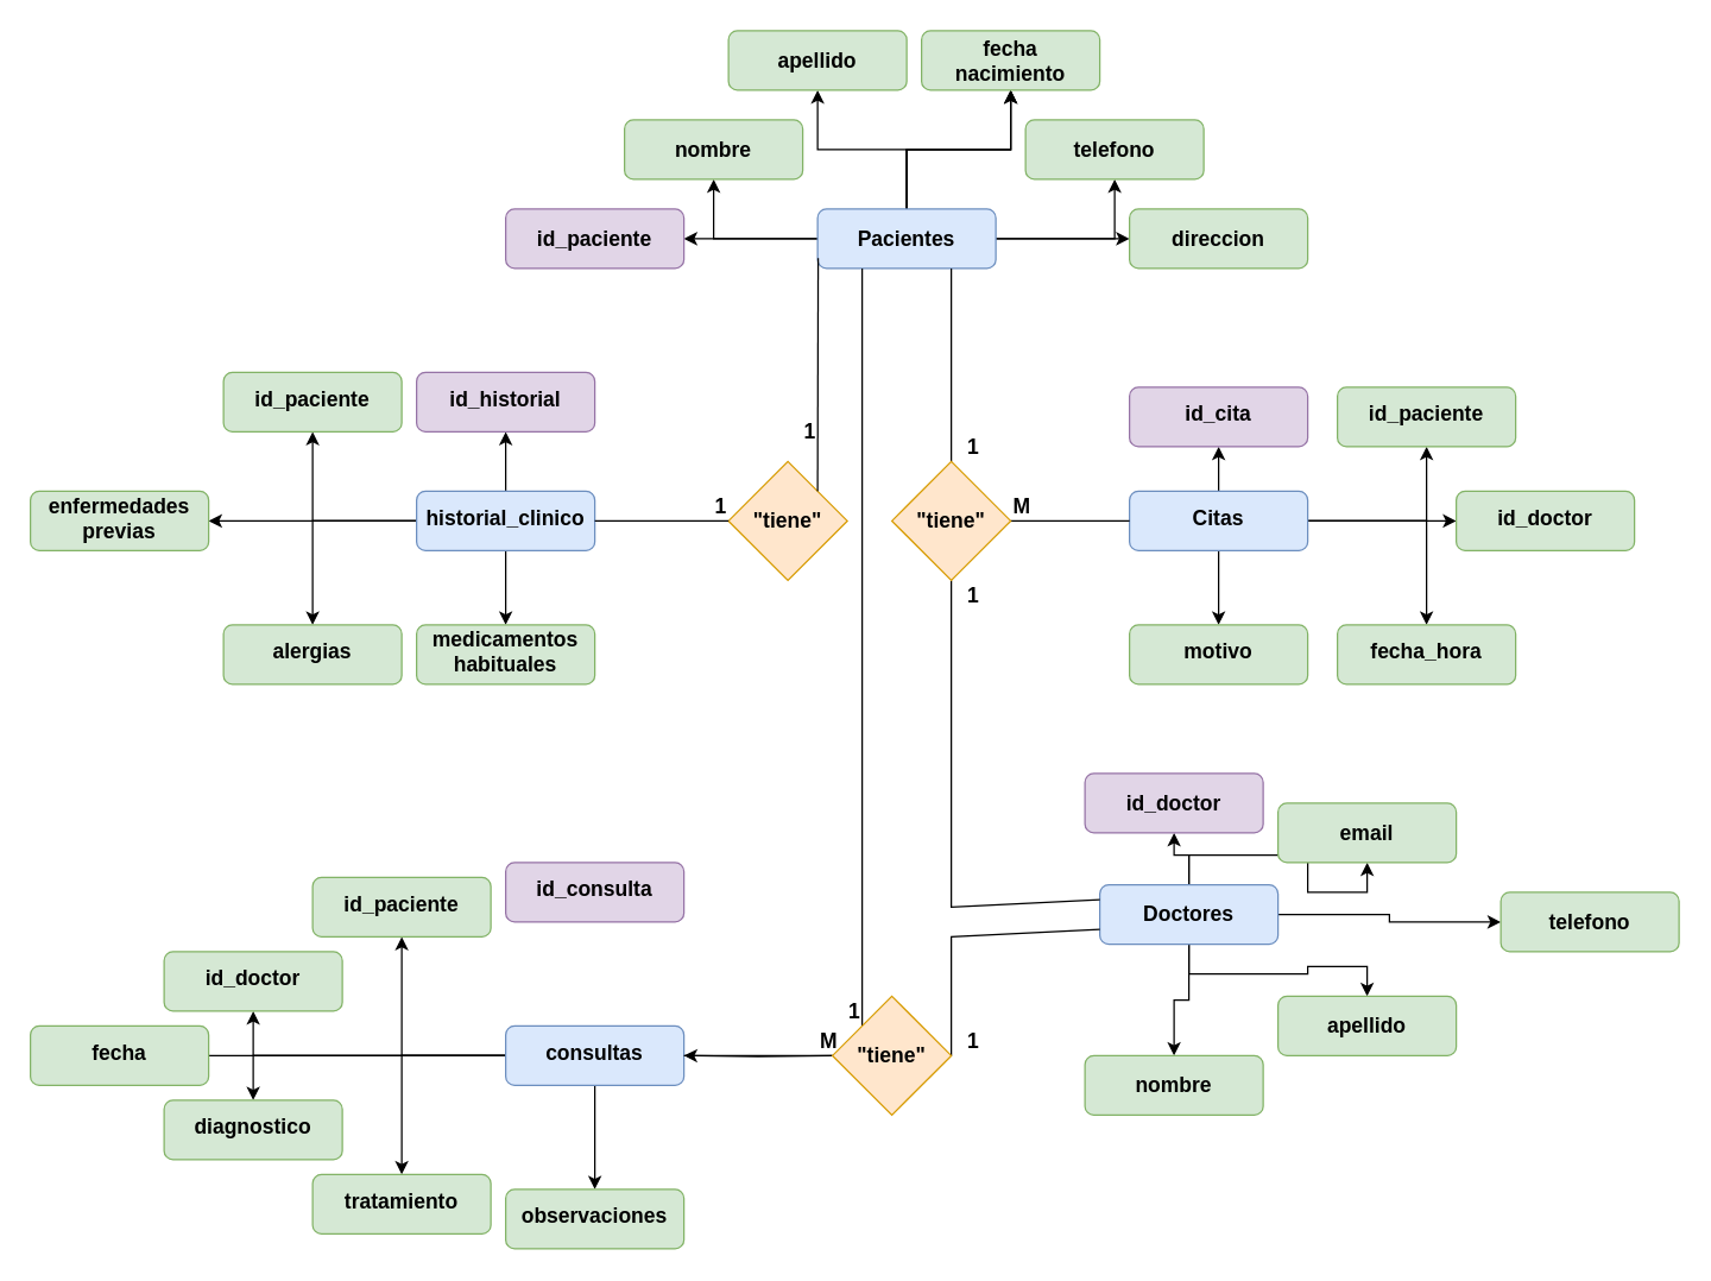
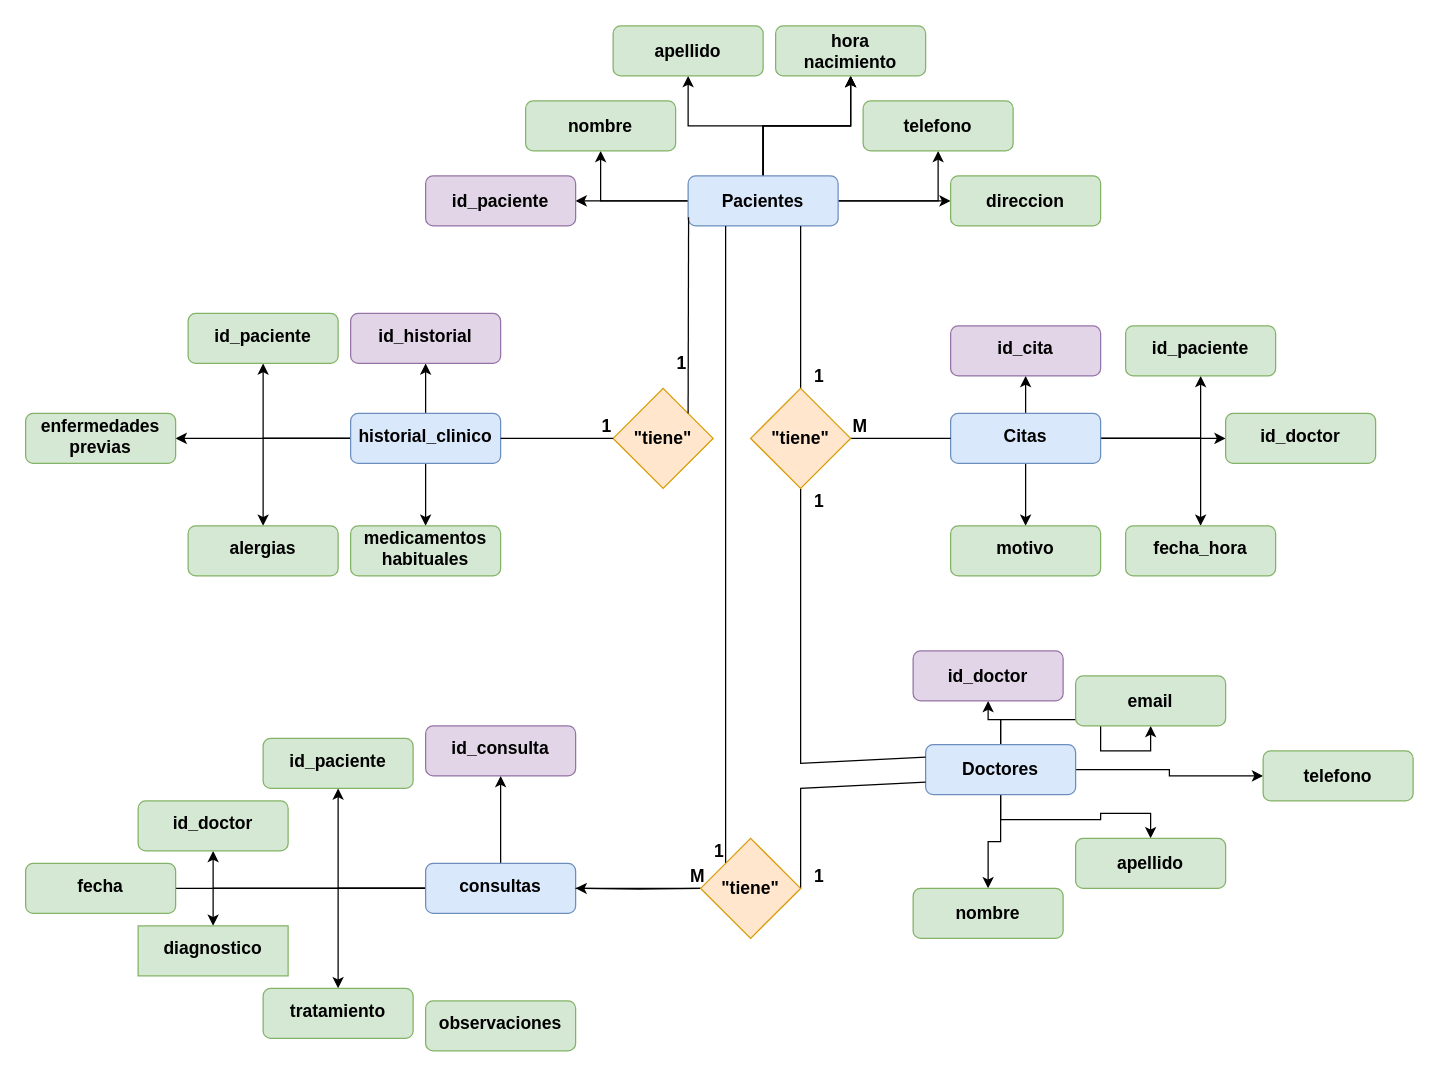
- <mxCell id="15" value="fecha&lt;div&gt;nacimiento&lt;/div&gt;" style="rounded=1;fontSize=14;glass=0;strokeWidth=1;shadow=0;fillColor=#d5e8d4;strokeColor=#82b366;fontStyle=1;labelBorderColor=none;textShadow=0;whiteSpace=wrap;html=1;" vertex="1" parent="1"><mxGeometry x="620" y="20" width="120" height="40" as="geometry" /></mxCell>
+ <mxCell id="15" value="hora&lt;div&gt;nacimiento&lt;/div&gt;" style="rounded=1;fontSize=14;glass=0;strokeWidth=1;shadow=0;fillColor=#d5e8d4;strokeColor=#82b366;fontStyle=1;labelBorderColor=none;textShadow=0;whiteSpace=wrap;html=1;" vertex="1" parent="1"><mxGeometry x="620" y="20" width="120" height="40" as="geometry" /></mxCell>
+ <mxCell id="44" value="" style="edgeStyle=orthogonalEdgeStyle;rounded=0;orthogonalLoop=1;jettySize=auto;fontStyle=1;fontSize=14;labelBorderColor=none;textShadow=0;html=1;" edge="1" parent="1" source="46" target="52"><mxGeometry relative="1" as="geometry" /></mxCell>
- <mxCell id="50" value="diagnostico" style="rounded=1;shadow=0;strokeWidth=1;spacing=6;spacingTop=-4;fillColor=#d5e8d4;strokeColor=#82b366;fontStyle=1;fontSize=14;labelBorderColor=none;textShadow=0;whiteSpace=wrap;html=1;" vertex="1" parent="1"><mxGeometry x="110" y="740" width="120" height="40" as="geometry" /></mxCell>
+ <mxCell id="50" value="diagnostico" style="shadow=0;strokeWidth=1;spacing=6;spacingTop=-4;fillColor=#d5e8d4;strokeColor=#82b366;fontStyle=1;fontSize=14;labelBorderColor=none;textShadow=0;whiteSpace=wrap;html=1;rounded=0;" vertex="1" parent="1"><mxGeometry x="110" y="740" width="120" height="40" as="geometry" /></mxCell>
- <mxCell id="43" value="" style="edgeStyle=orthogonalEdgeStyle;rounded=0;orthogonalLoop=1;jettySize=auto;fontStyle=1;fontSize=14;labelBorderColor=none;textShadow=0;html=1;" edge="1" parent="1" source="46" target="51"><mxGeometry relative="1" as="geometry" /></mxCell>
